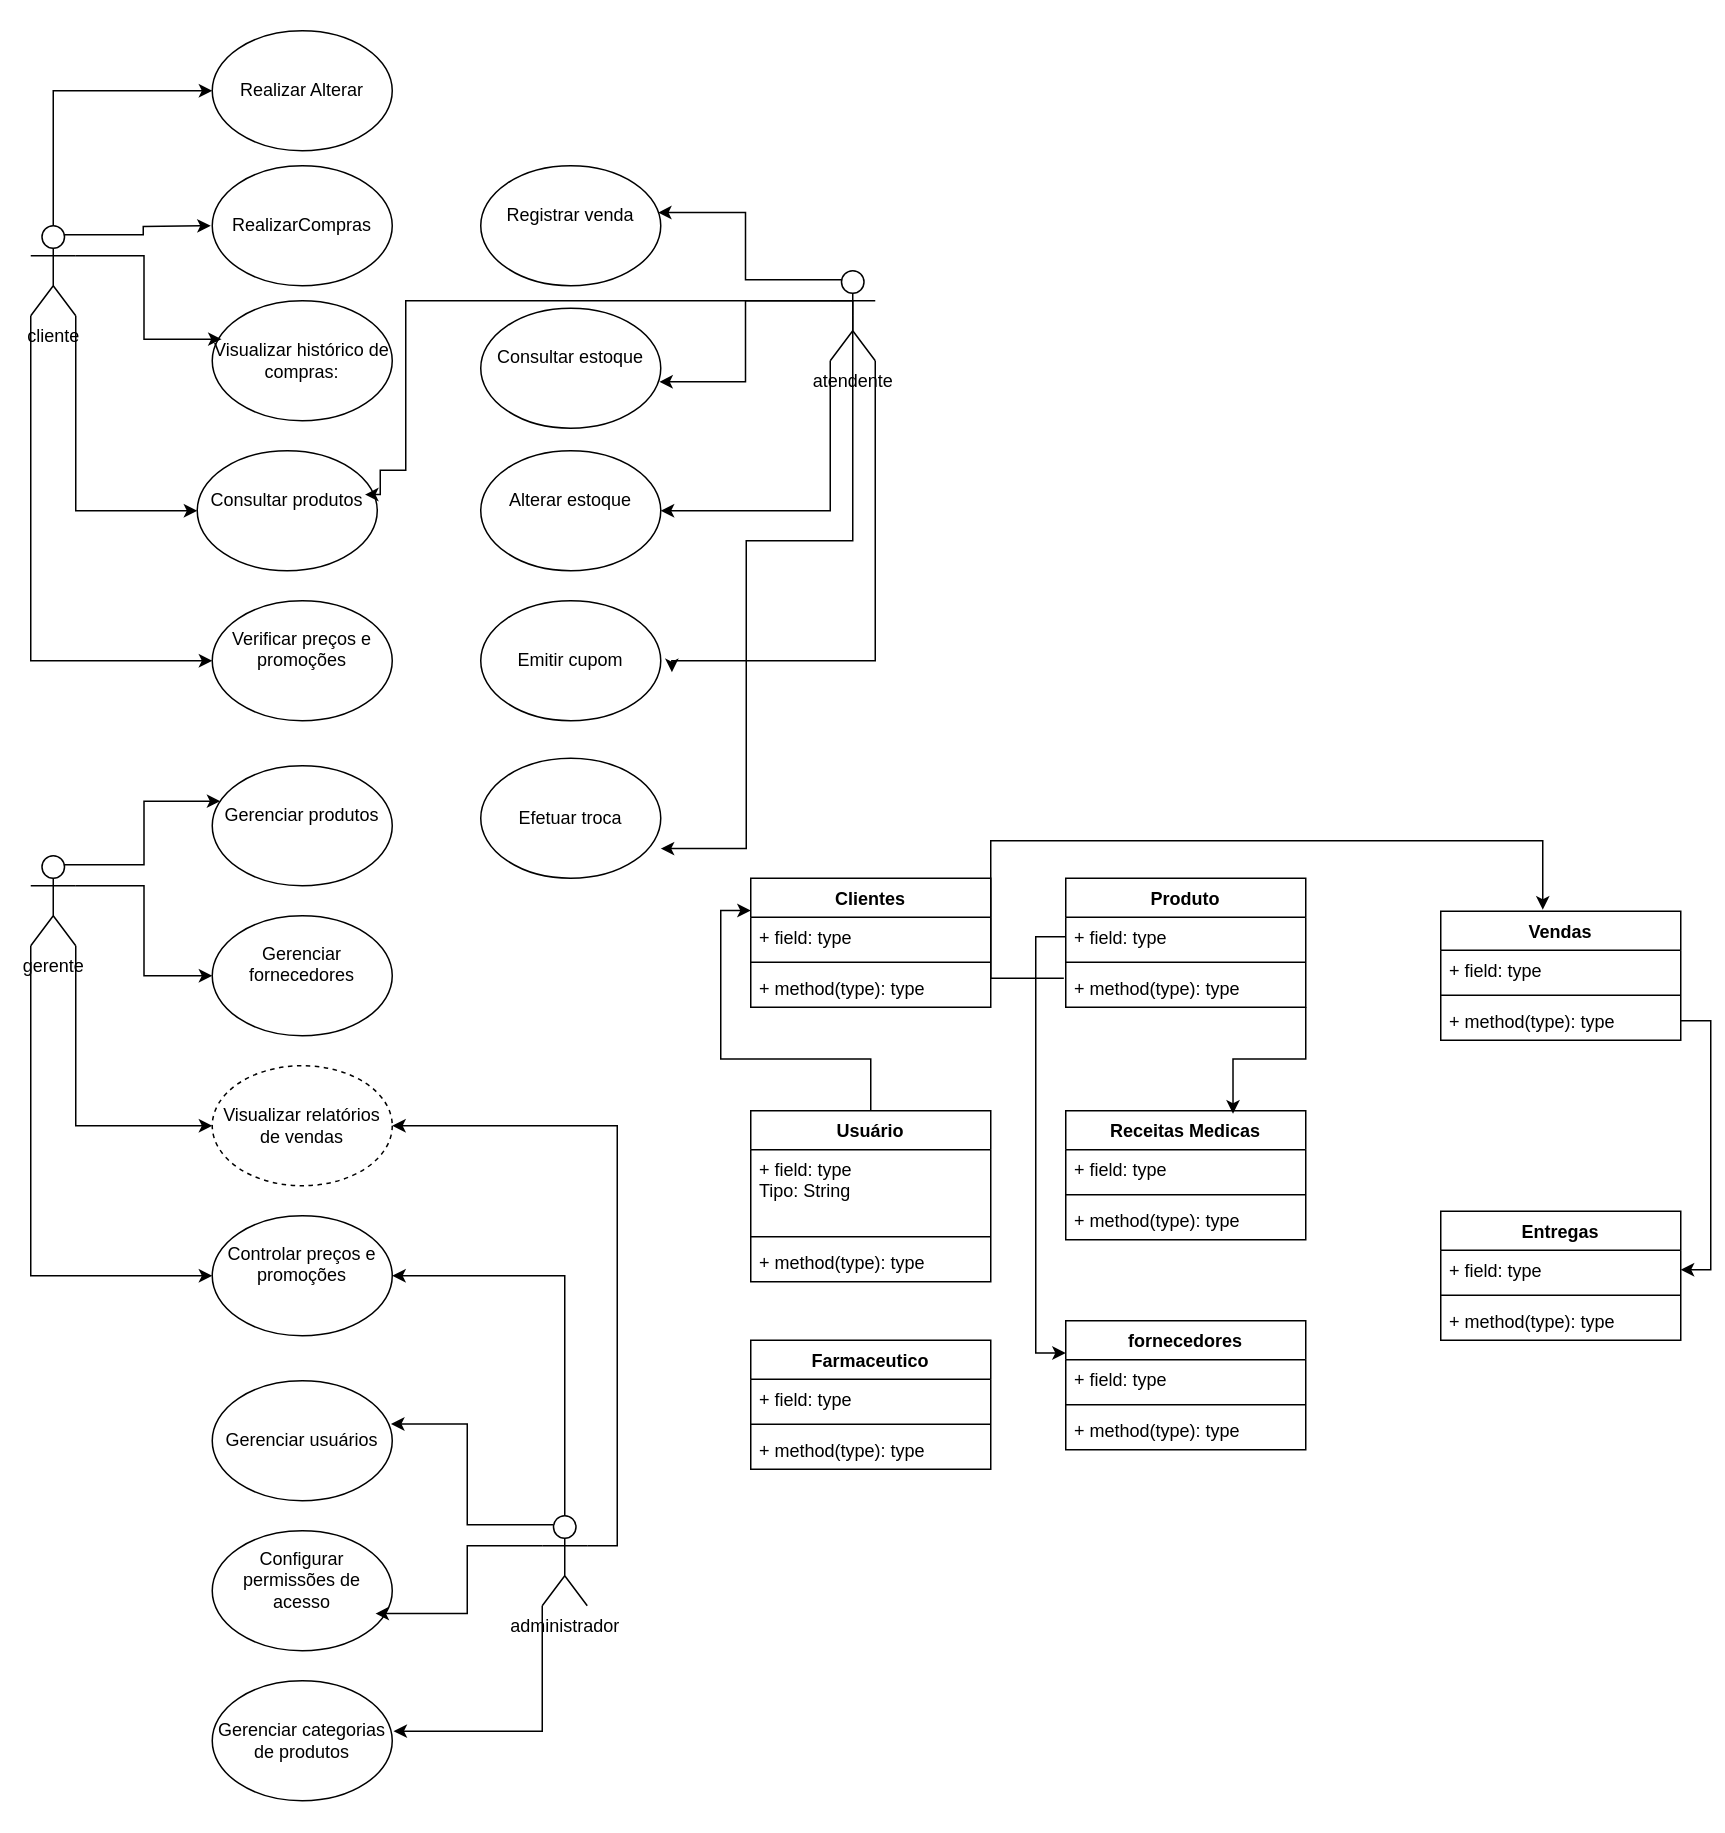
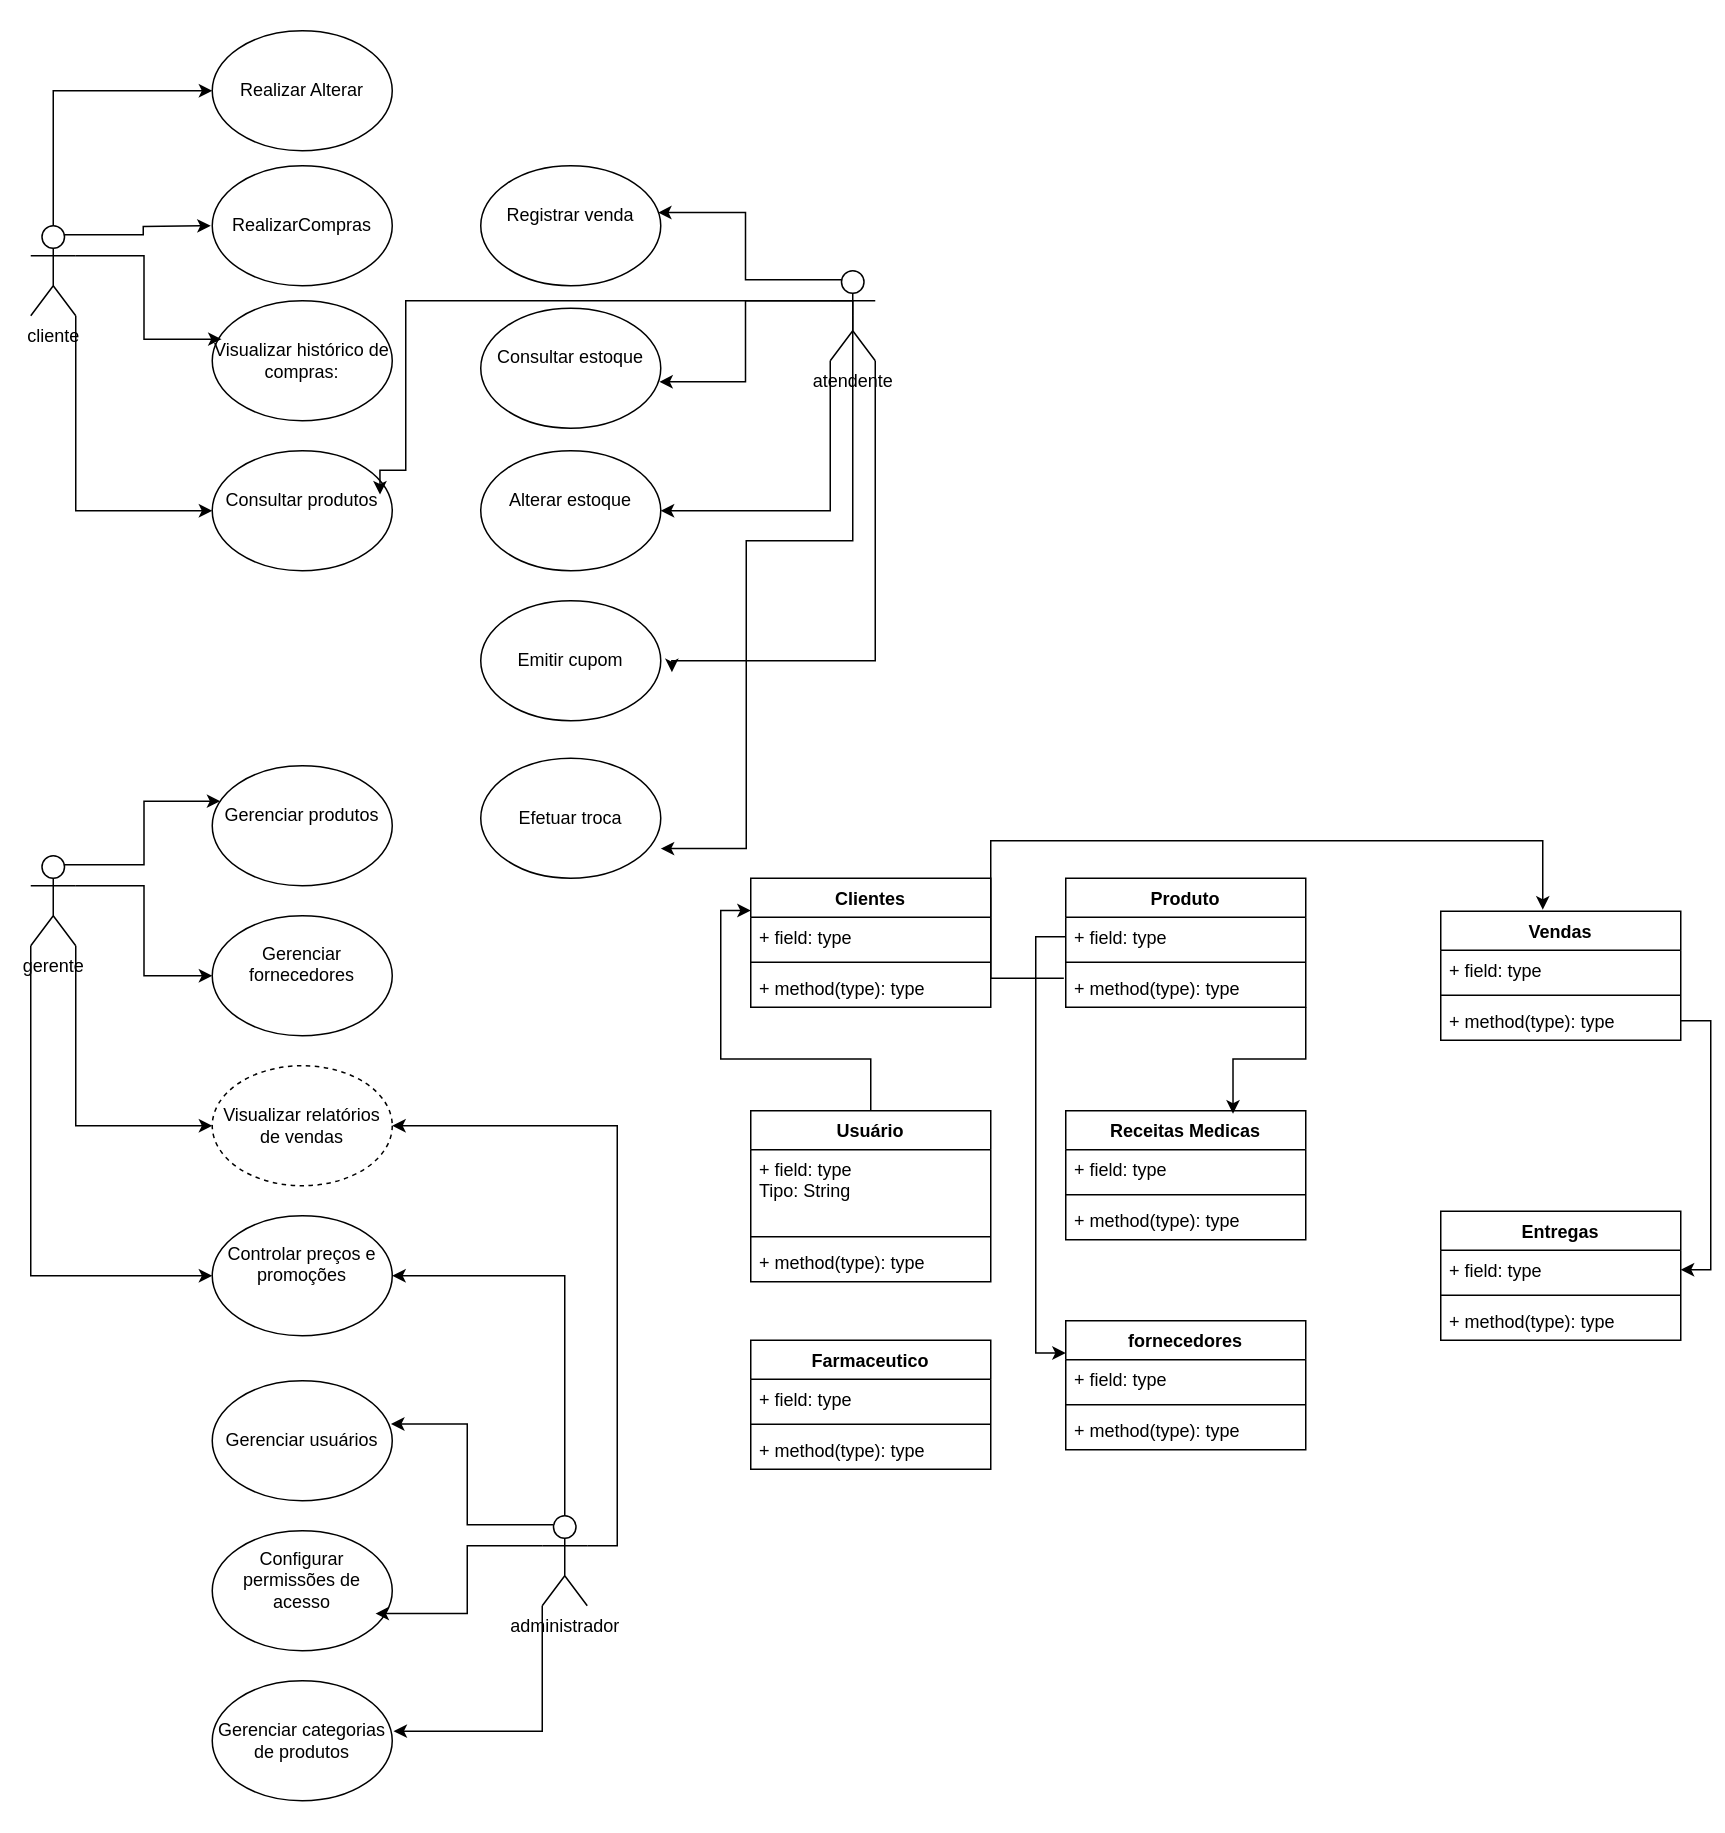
- <mxCell id="20" value="&#10;Consultar produtos&#10;&#10;" style="ellipse;whiteSpace=wrap;html=1;" vertex="1" parent="1"><mxGeometry x="131" y="300" width="120" height="80" as="geometry" /></mxCell>
+ <mxCell id="20" value="&#10;Consultar produtos&#10;&#10;" style="ellipse;whiteSpace=wrap;html=1;" vertex="1" parent="1"><mxGeometry x="141" y="300" width="120" height="80" as="geometry" /></mxCell>
- <mxCell id="4" style="edgeStyle=orthogonalEdgeStyle;rounded=0;orthogonalLoop=1;jettySize=auto;html=1;exitX=0;exitY=1;exitDx=0;exitDy=0;exitPerimeter=0;entryX=0;entryY=0.5;entryDx=0;entryDy=0;" edge="1" parent="1" source="6" target="21"><mxGeometry relative="1" as="geometry" /></mxCell>
- <mxCell id="21" value="&#10;Verificar preços e promoções&#10;&#10;" style="ellipse;whiteSpace=wrap;html=1;" vertex="1" parent="1"><mxGeometry x="141" y="400" width="120" height="80" as="geometry" /></mxCell>
